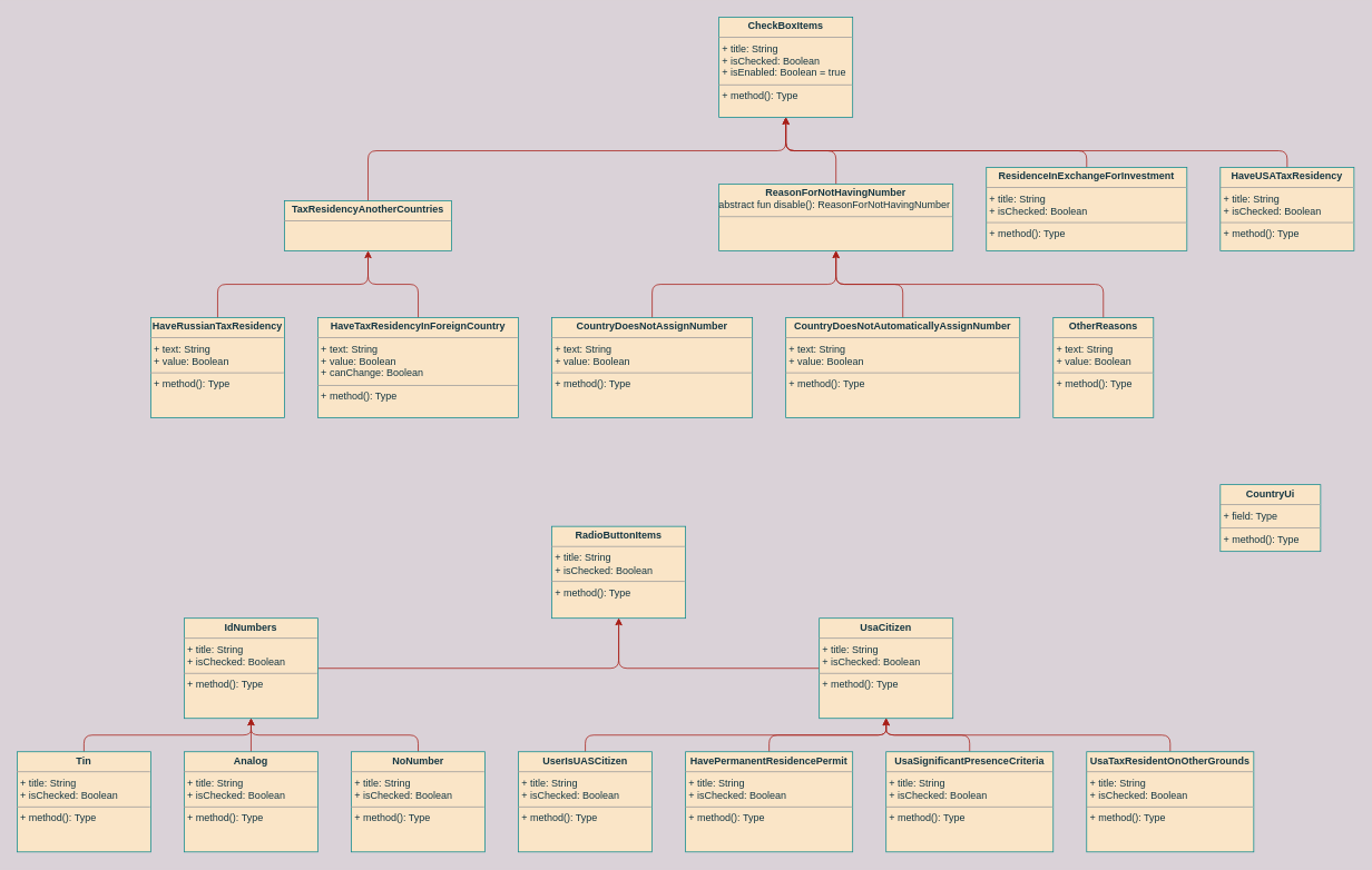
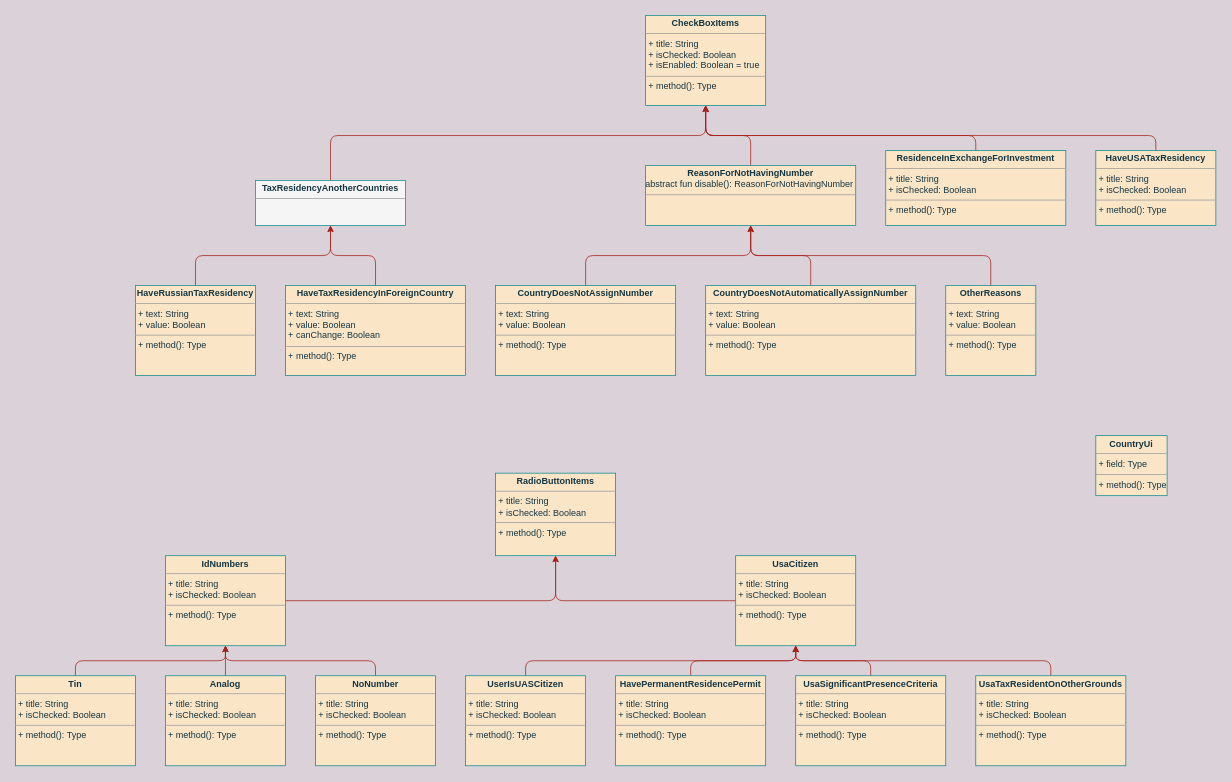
- <mxCell id="6" value="&lt;p style=&quot;margin:0px;margin-top:4px;text-align:center;&quot;&gt;&lt;b&gt;TaxResidencyAnotherCountries&lt;/b&gt;&lt;/p&gt;&lt;hr size=&quot;1&quot;&gt;" style="verticalAlign=top;align=left;overflow=fill;fontSize=12;fontFamily=Helvetica;html=1;fillColor=#FAE5C7;strokeColor=#0F8B8D;fontColor=#143642;" vertex="1" parent="1"><mxGeometry x="340" y="240" width="200" height="60" as="geometry" /></mxCell>
+ <mxCell id="6" value="&lt;p style=&quot;margin:0px;margin-top:4px;text-align:center;&quot;&gt;&lt;b&gt;TaxResidencyAnotherCountries&lt;/b&gt;&lt;/p&gt;&lt;hr size=&quot;1&quot;&gt;" style="verticalAlign=top;align=left;overflow=fill;fontSize=12;fontFamily=Helvetica;html=1;fillColor=#f5f5f5;strokeColor=#0F8B8D;fontColor=#143642;" vertex="1" parent="1"><mxGeometry x="340" y="240" width="200" height="60" as="geometry" /></mxCell>
- <mxCell id="4" value="&lt;p style=&quot;margin:0px;margin-top:4px;text-align:center;&quot;&gt;&lt;b&gt;CountryUi&lt;/b&gt;&lt;/p&gt;&lt;hr size=&quot;1&quot;&gt;&lt;p style=&quot;margin:0px;margin-left:4px;&quot;&gt;+ field: Type&lt;/p&gt;&lt;hr size=&quot;1&quot;&gt;&lt;p style=&quot;margin:0px;margin-left:4px;&quot;&gt;+ method(): Type&lt;/p&gt;" style="verticalAlign=top;align=left;overflow=fill;fontSize=12;fontFamily=Helvetica;html=1;fillColor=#FAE5C7;strokeColor=#0F8B8D;fontColor=#143642;" vertex="1" parent="1"><mxGeometry x="1460" y="580" width="120" height="80" as="geometry" /></mxCell>
+ <mxCell id="4" value="&lt;p style=&quot;margin:0px;margin-top:4px;text-align:center;&quot;&gt;&lt;b&gt;CountryUi&lt;/b&gt;&lt;/p&gt;&lt;hr size=&quot;1&quot;&gt;&lt;p style=&quot;margin:0px;margin-left:4px;&quot;&gt;+ field: Type&lt;/p&gt;&lt;hr size=&quot;1&quot;&gt;&lt;p style=&quot;margin:0px;margin-left:4px;&quot;&gt;+ method(): Type&lt;/p&gt;" style="verticalAlign=top;align=left;overflow=fill;fontSize=12;fontFamily=Helvetica;html=1;fillColor=#FAE5C7;strokeColor=#0F8B8D;fontColor=#143642;" vertex="1" parent="1"><mxGeometry x="1460" y="580" width="95" height="80" as="geometry" /></mxCell>
